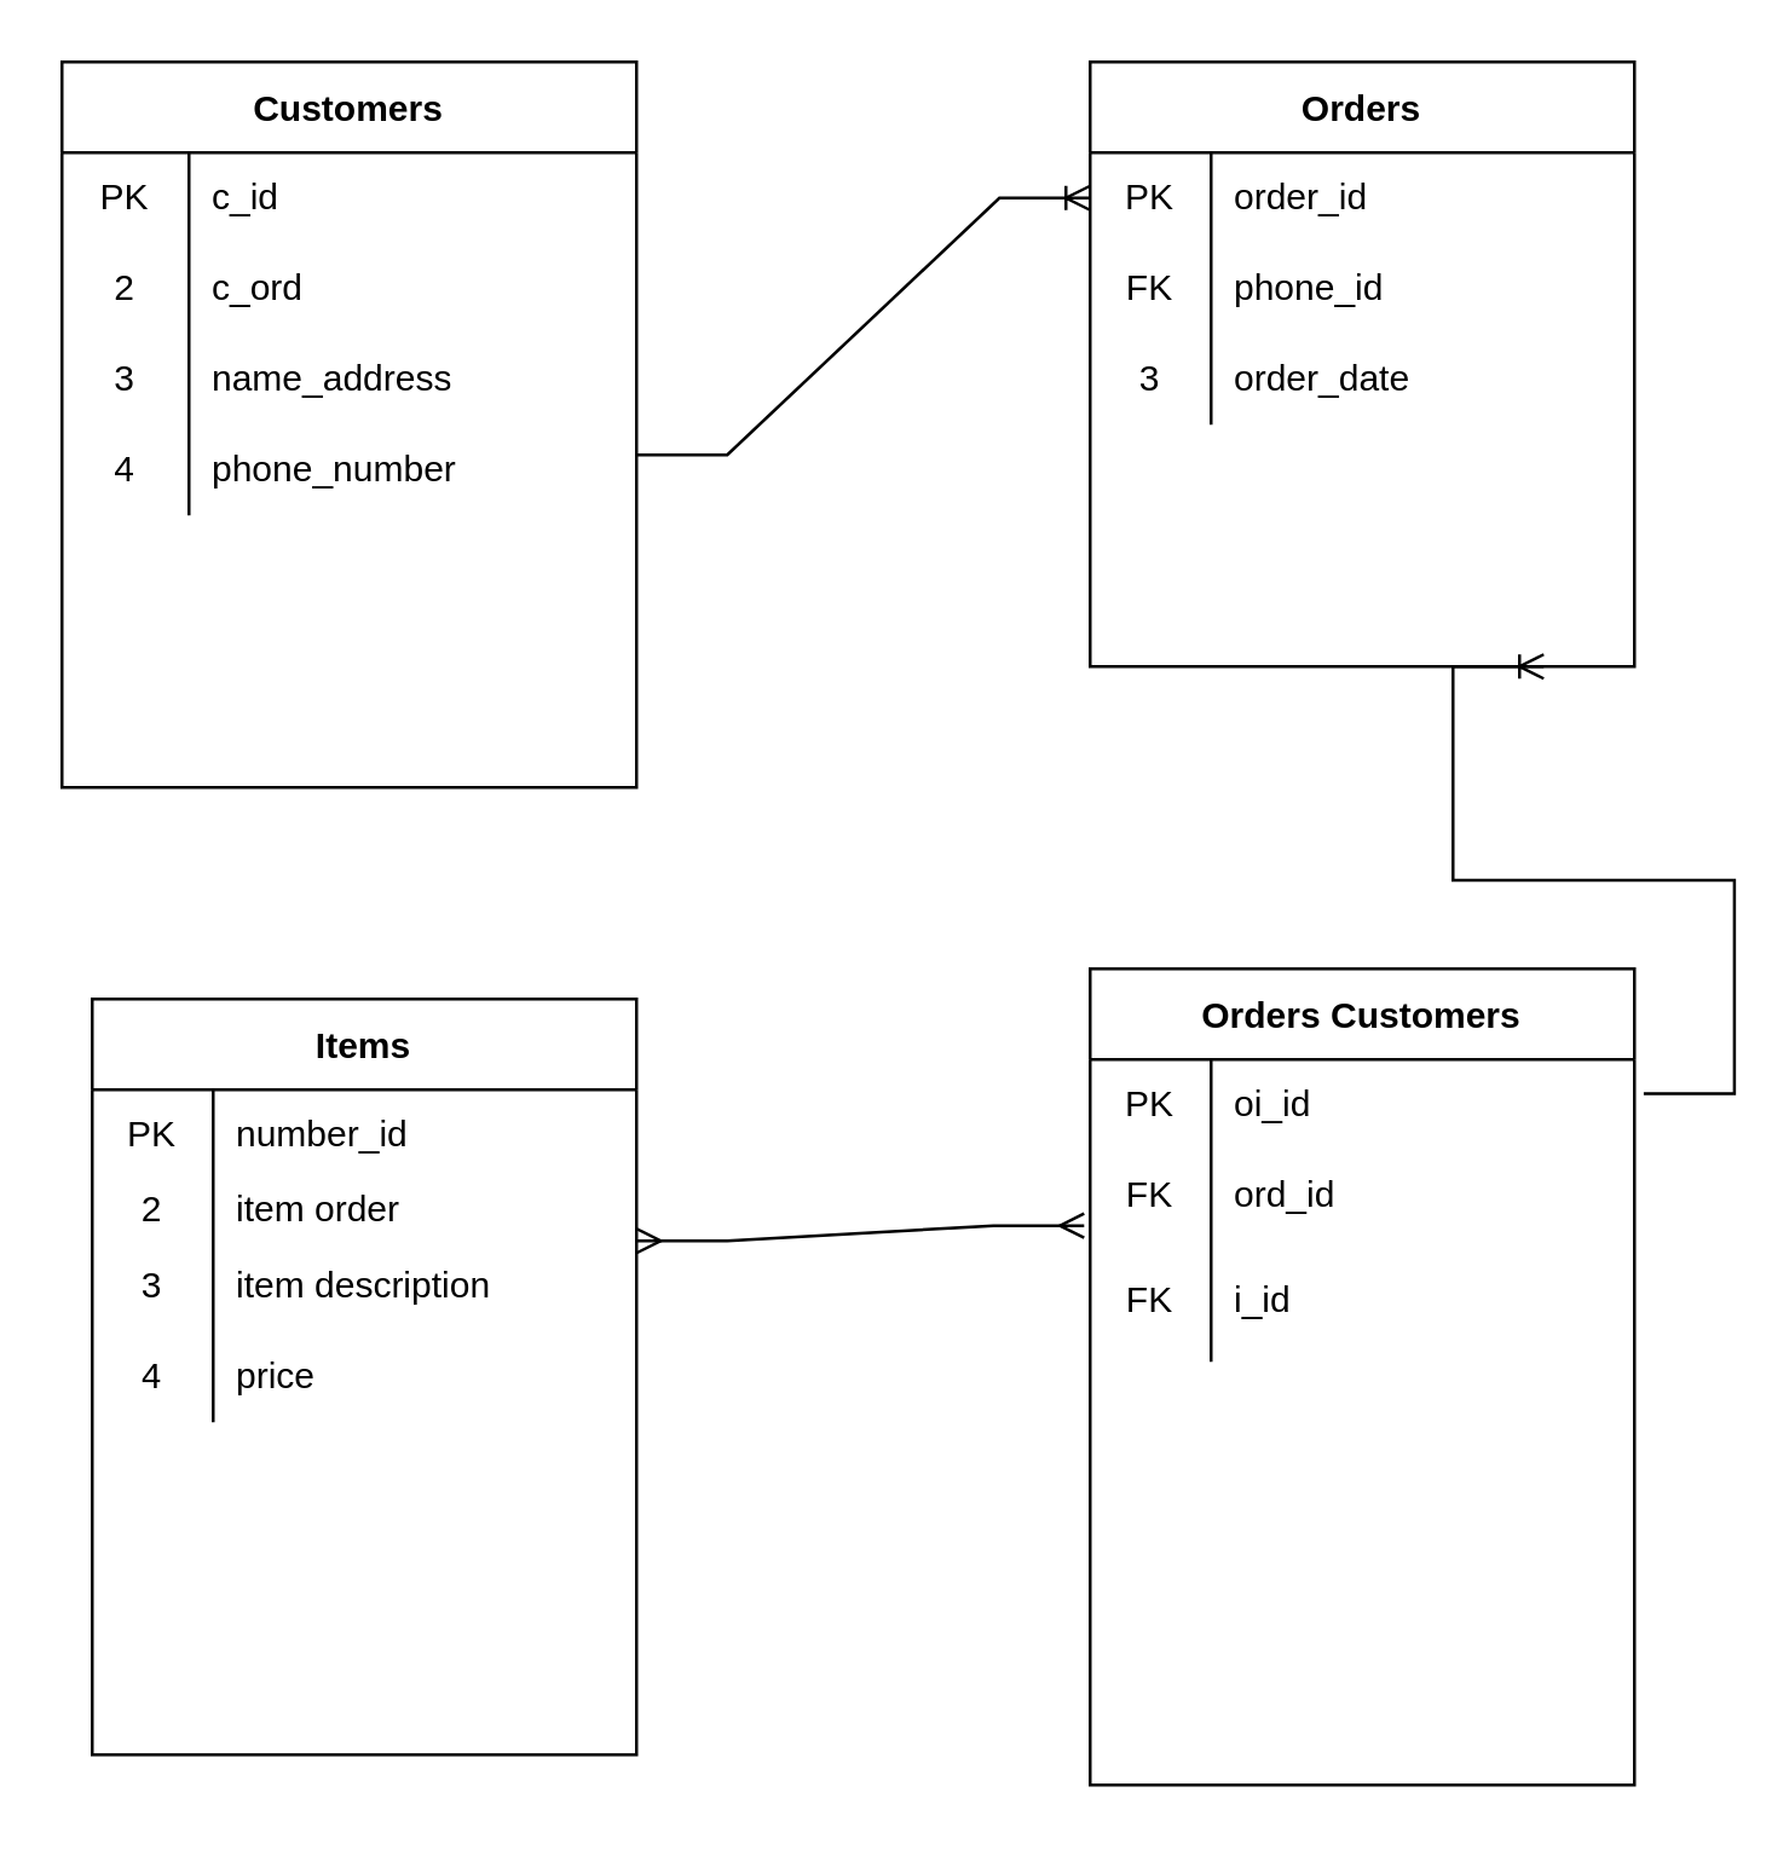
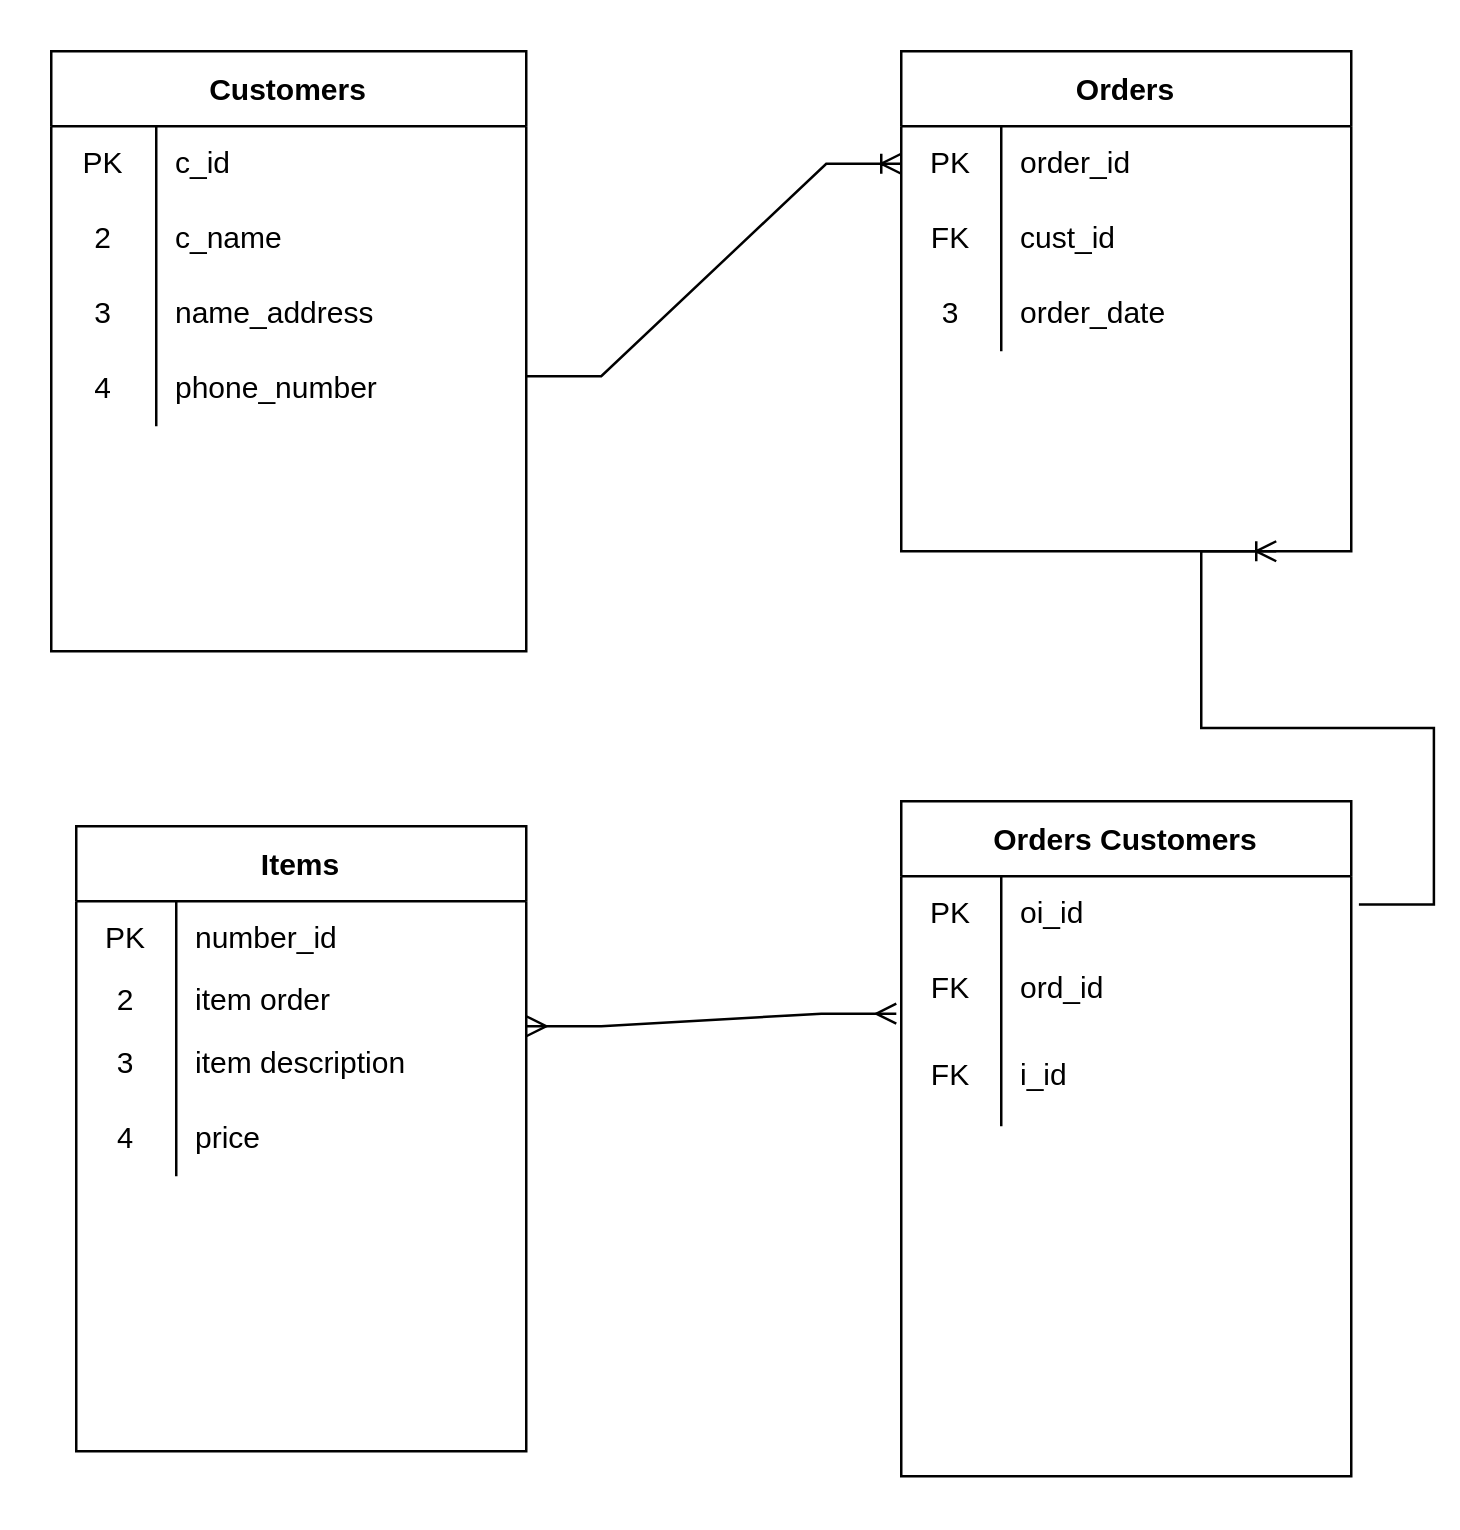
- <mxCell id="8" value="c_ord" style="shape=partialRectangle;html=1;whiteSpace=wrap;connectable=0;fillColor=none;top=0;left=0;bottom=0;right=0;align=left;spacingLeft=6;overflow=hidden;" parent="6" vertex="1"><mxGeometry x="42" width="148" height="30" as="geometry"><mxRectangle width="148" height="30" as="alternateBounds" /></mxGeometry></mxCell>
+ <mxCell id="8" value="c_name" style="shape=partialRectangle;html=1;whiteSpace=wrap;connectable=0;fillColor=none;top=0;left=0;bottom=0;right=0;align=left;spacingLeft=6;overflow=hidden;" parent="6" vertex="1"><mxGeometry x="42" width="148" height="30" as="geometry"><mxRectangle width="148" height="30" as="alternateBounds" /></mxGeometry></mxCell>
- <mxCell id="21" value="phone_id" style="shape=partialRectangle;html=1;whiteSpace=wrap;connectable=0;fillColor=none;top=0;left=0;bottom=0;right=0;align=left;spacingLeft=6;overflow=hidden;" parent="19" vertex="1"><mxGeometry x="40" width="140" height="30" as="geometry"><mxRectangle width="140" height="30" as="alternateBounds" /></mxGeometry></mxCell>
+ <mxCell id="21" value="cust_id" style="shape=partialRectangle;html=1;whiteSpace=wrap;connectable=0;fillColor=none;top=0;left=0;bottom=0;right=0;align=left;spacingLeft=6;overflow=hidden;" parent="19" vertex="1"><mxGeometry x="40" width="140" height="30" as="geometry"><mxRectangle width="140" height="30" as="alternateBounds" /></mxGeometry></mxCell>
